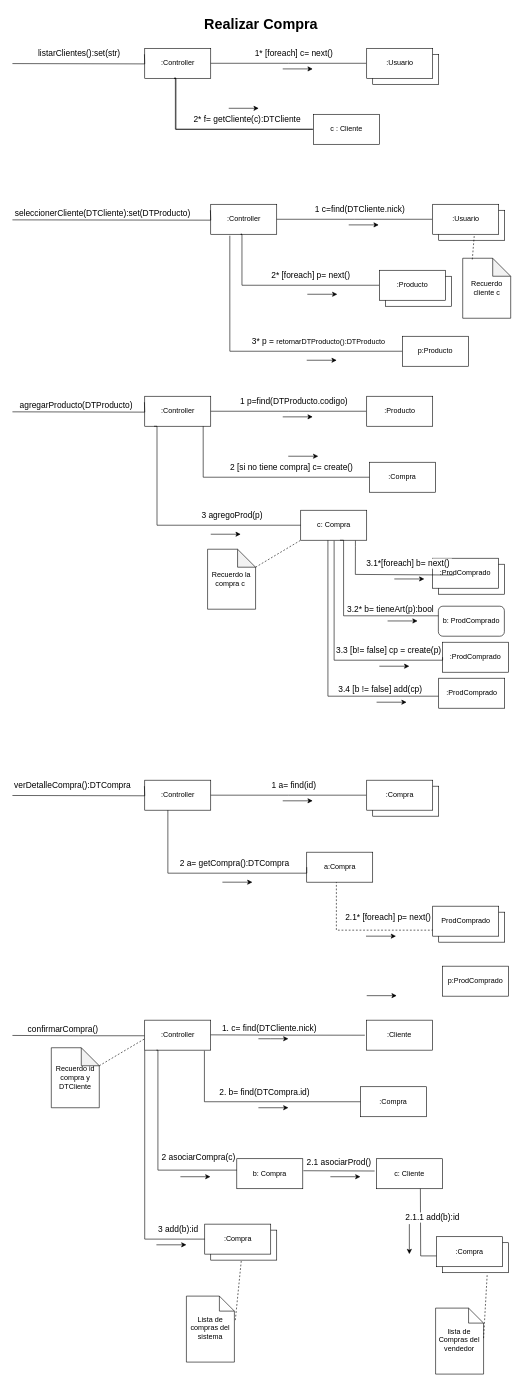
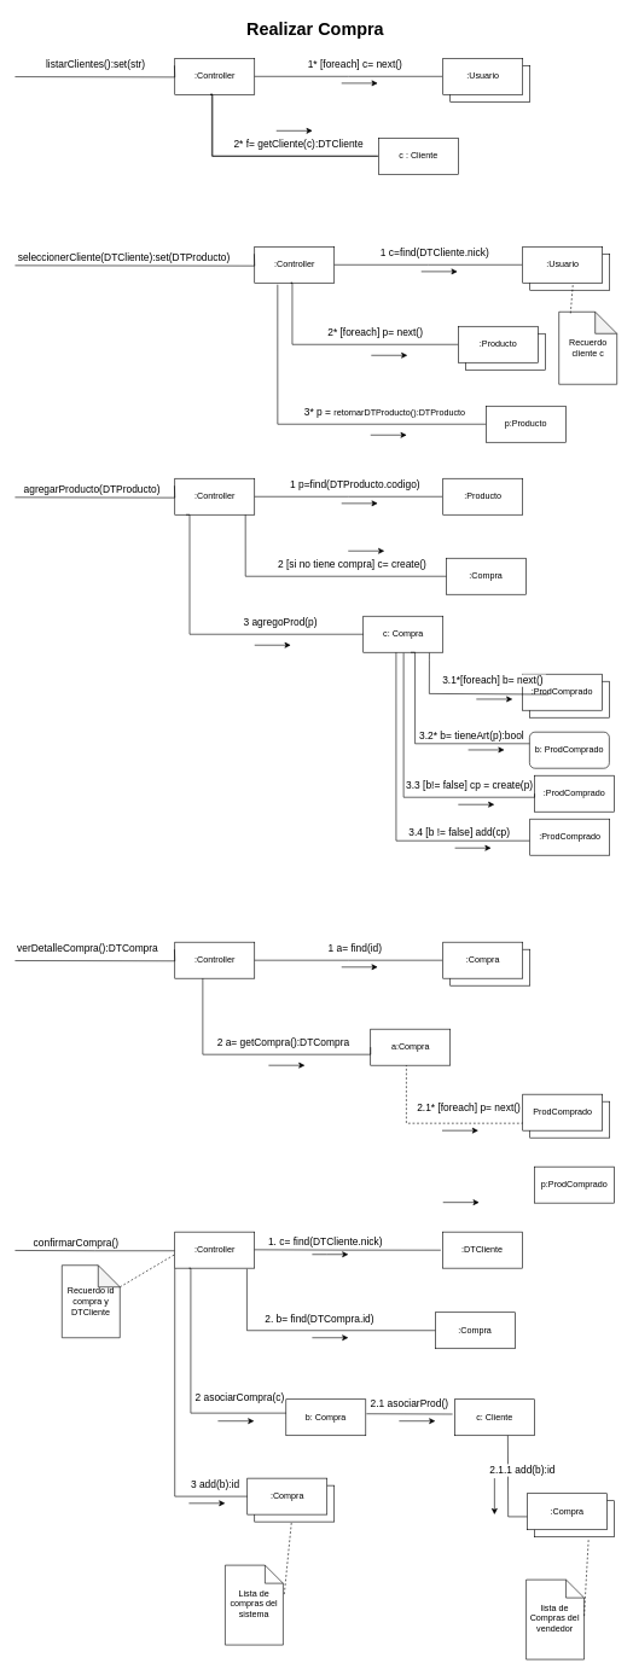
- <mxCell id="68" value="" style="endArrow=none;dashed=1;html=1;rounded=0;entryX=0;entryY=1;entryDx=0;entryDy=0;exitX=0;exitY=0;exitDx=80;exitDy=30;exitPerimeter=0;" edge="1" parent="1" source="67" target="41"><mxGeometry width="50" height="50" relative="1" as="geometry"><mxPoint x="286" y="1050" as="sourcePoint" /><mxPoint x="336" y="1000" as="targetPoint" /></mxGeometry></mxCell>
- <mxCell id="67" value="Recuerdo la compra c&amp;nbsp;" style="shape=note;whiteSpace=wrap;html=1;backgroundOutline=1;darkOpacity=0.05;" vertex="1" parent="1"><mxGeometry x="345.28" y="915" width="80" height="100" as="geometry" /></mxCell>
- <mxCell id="69" value=":Cliente" style="html=1;whiteSpace=wrap;" vertex="1" parent="1"><mxGeometry x="610" y="1700" width="110" height="50" as="geometry" /></mxCell>
+ <mxCell id="69" value=":DTCliente" style="html=1;whiteSpace=wrap;" vertex="1" parent="1"><mxGeometry x="610" y="1700" width="110" height="50" as="geometry" /></mxCell>
